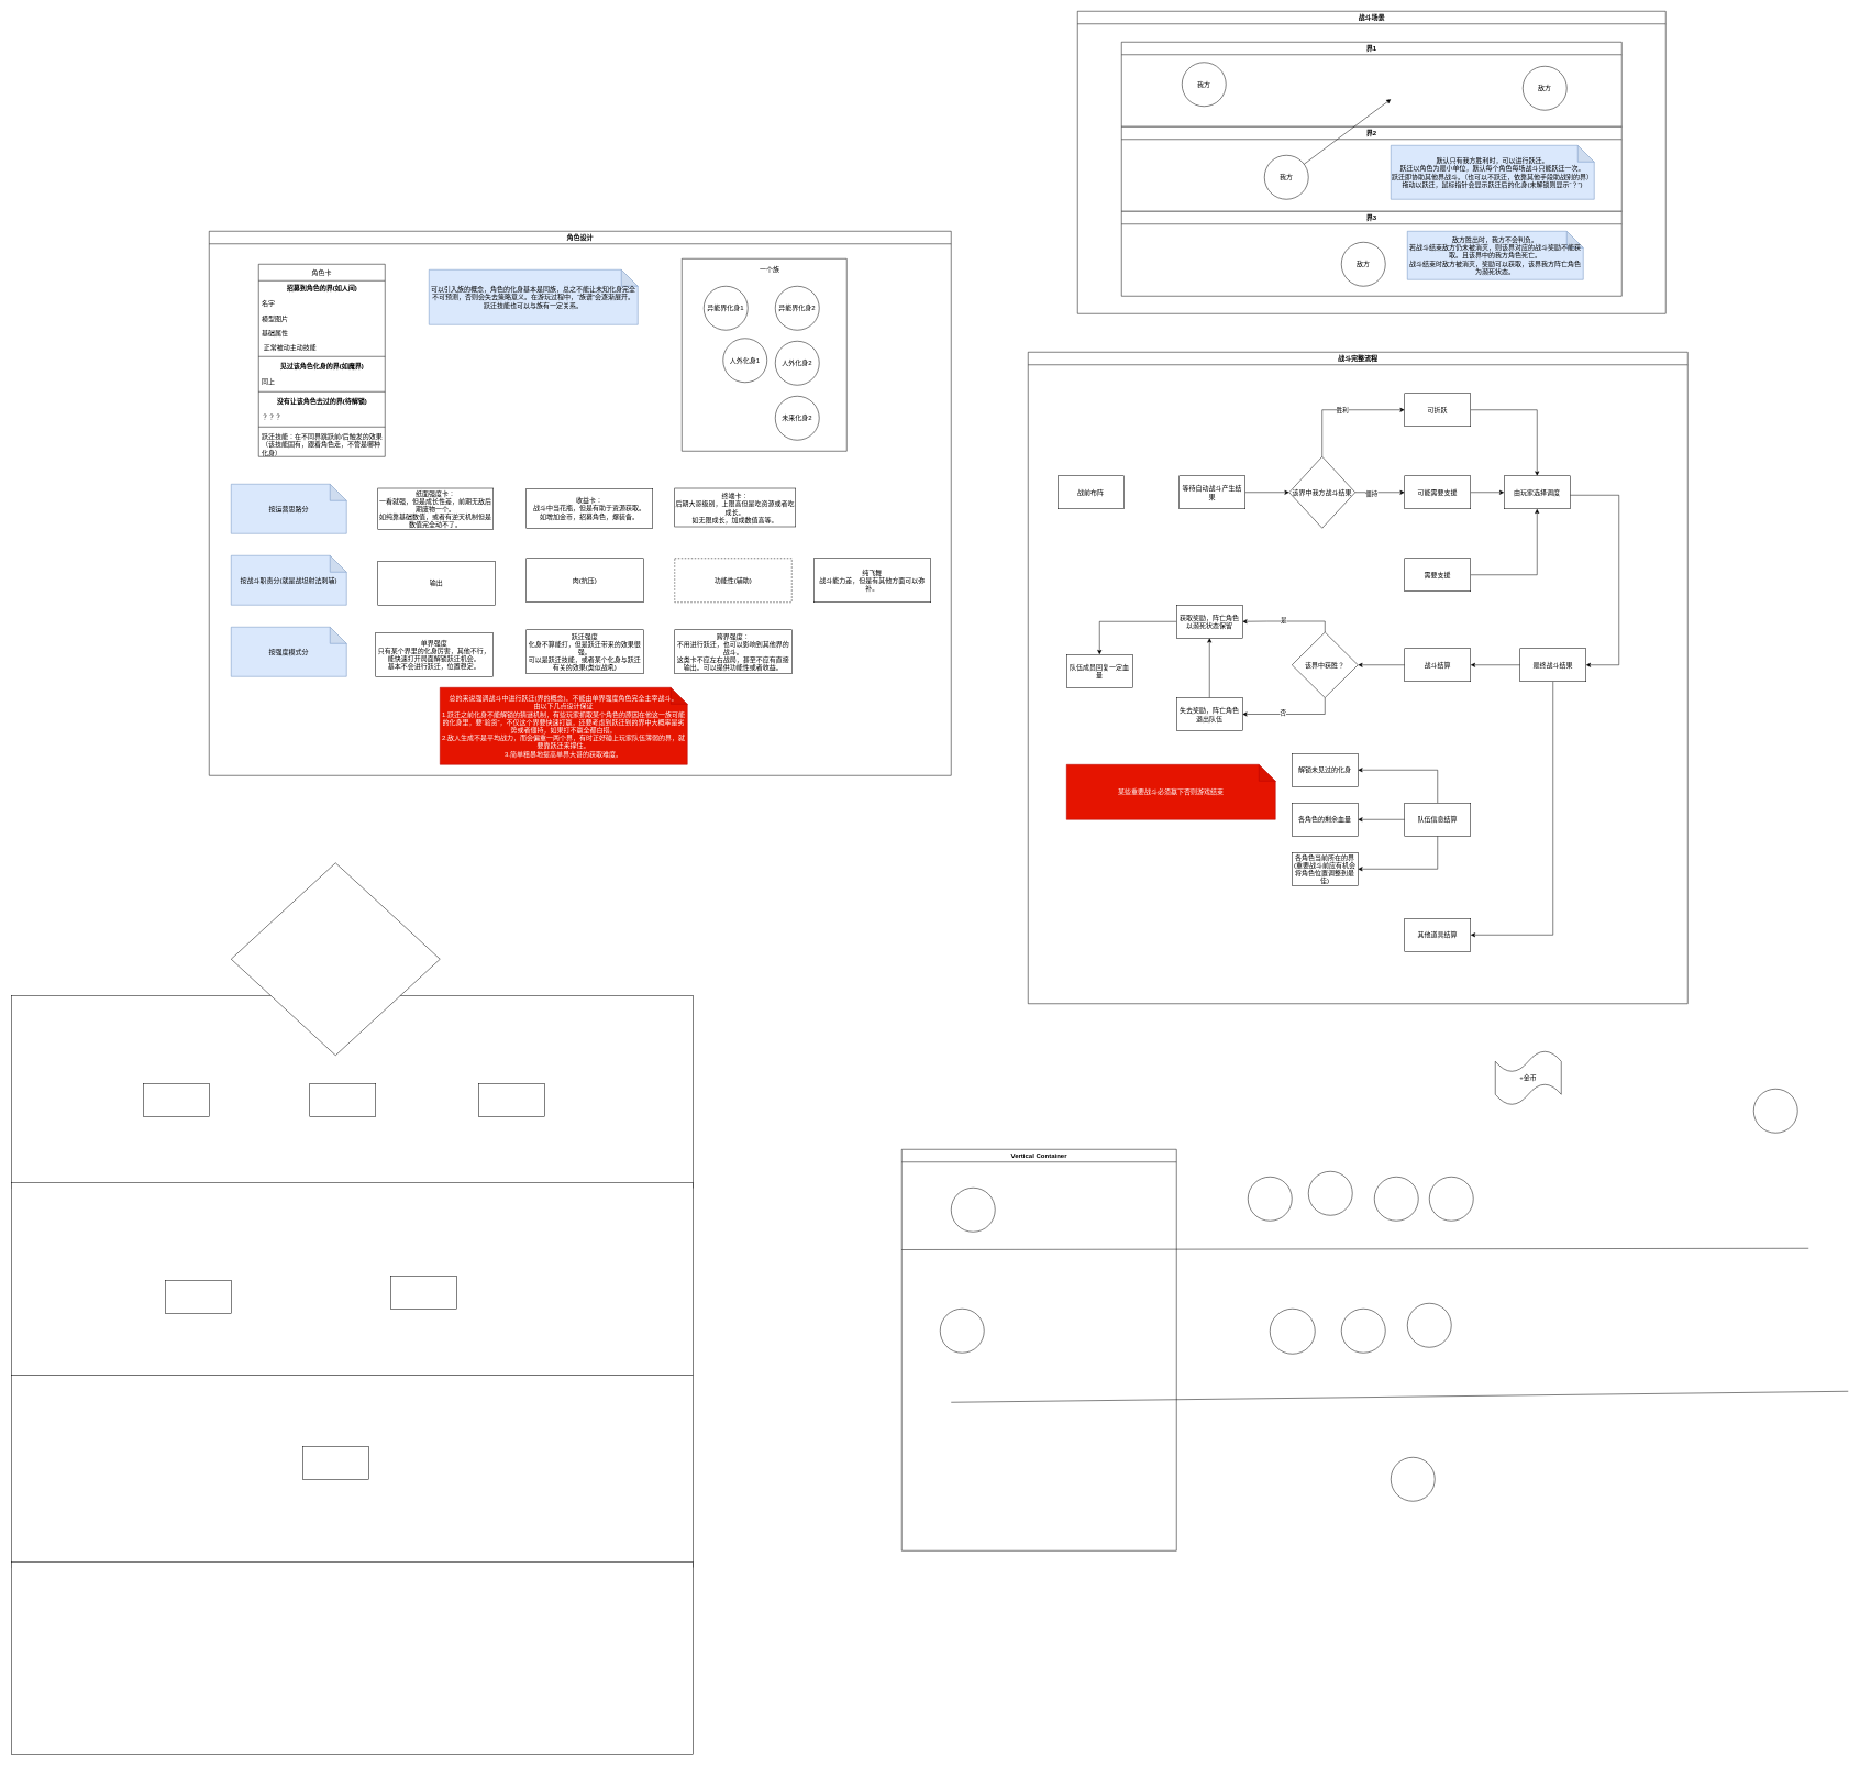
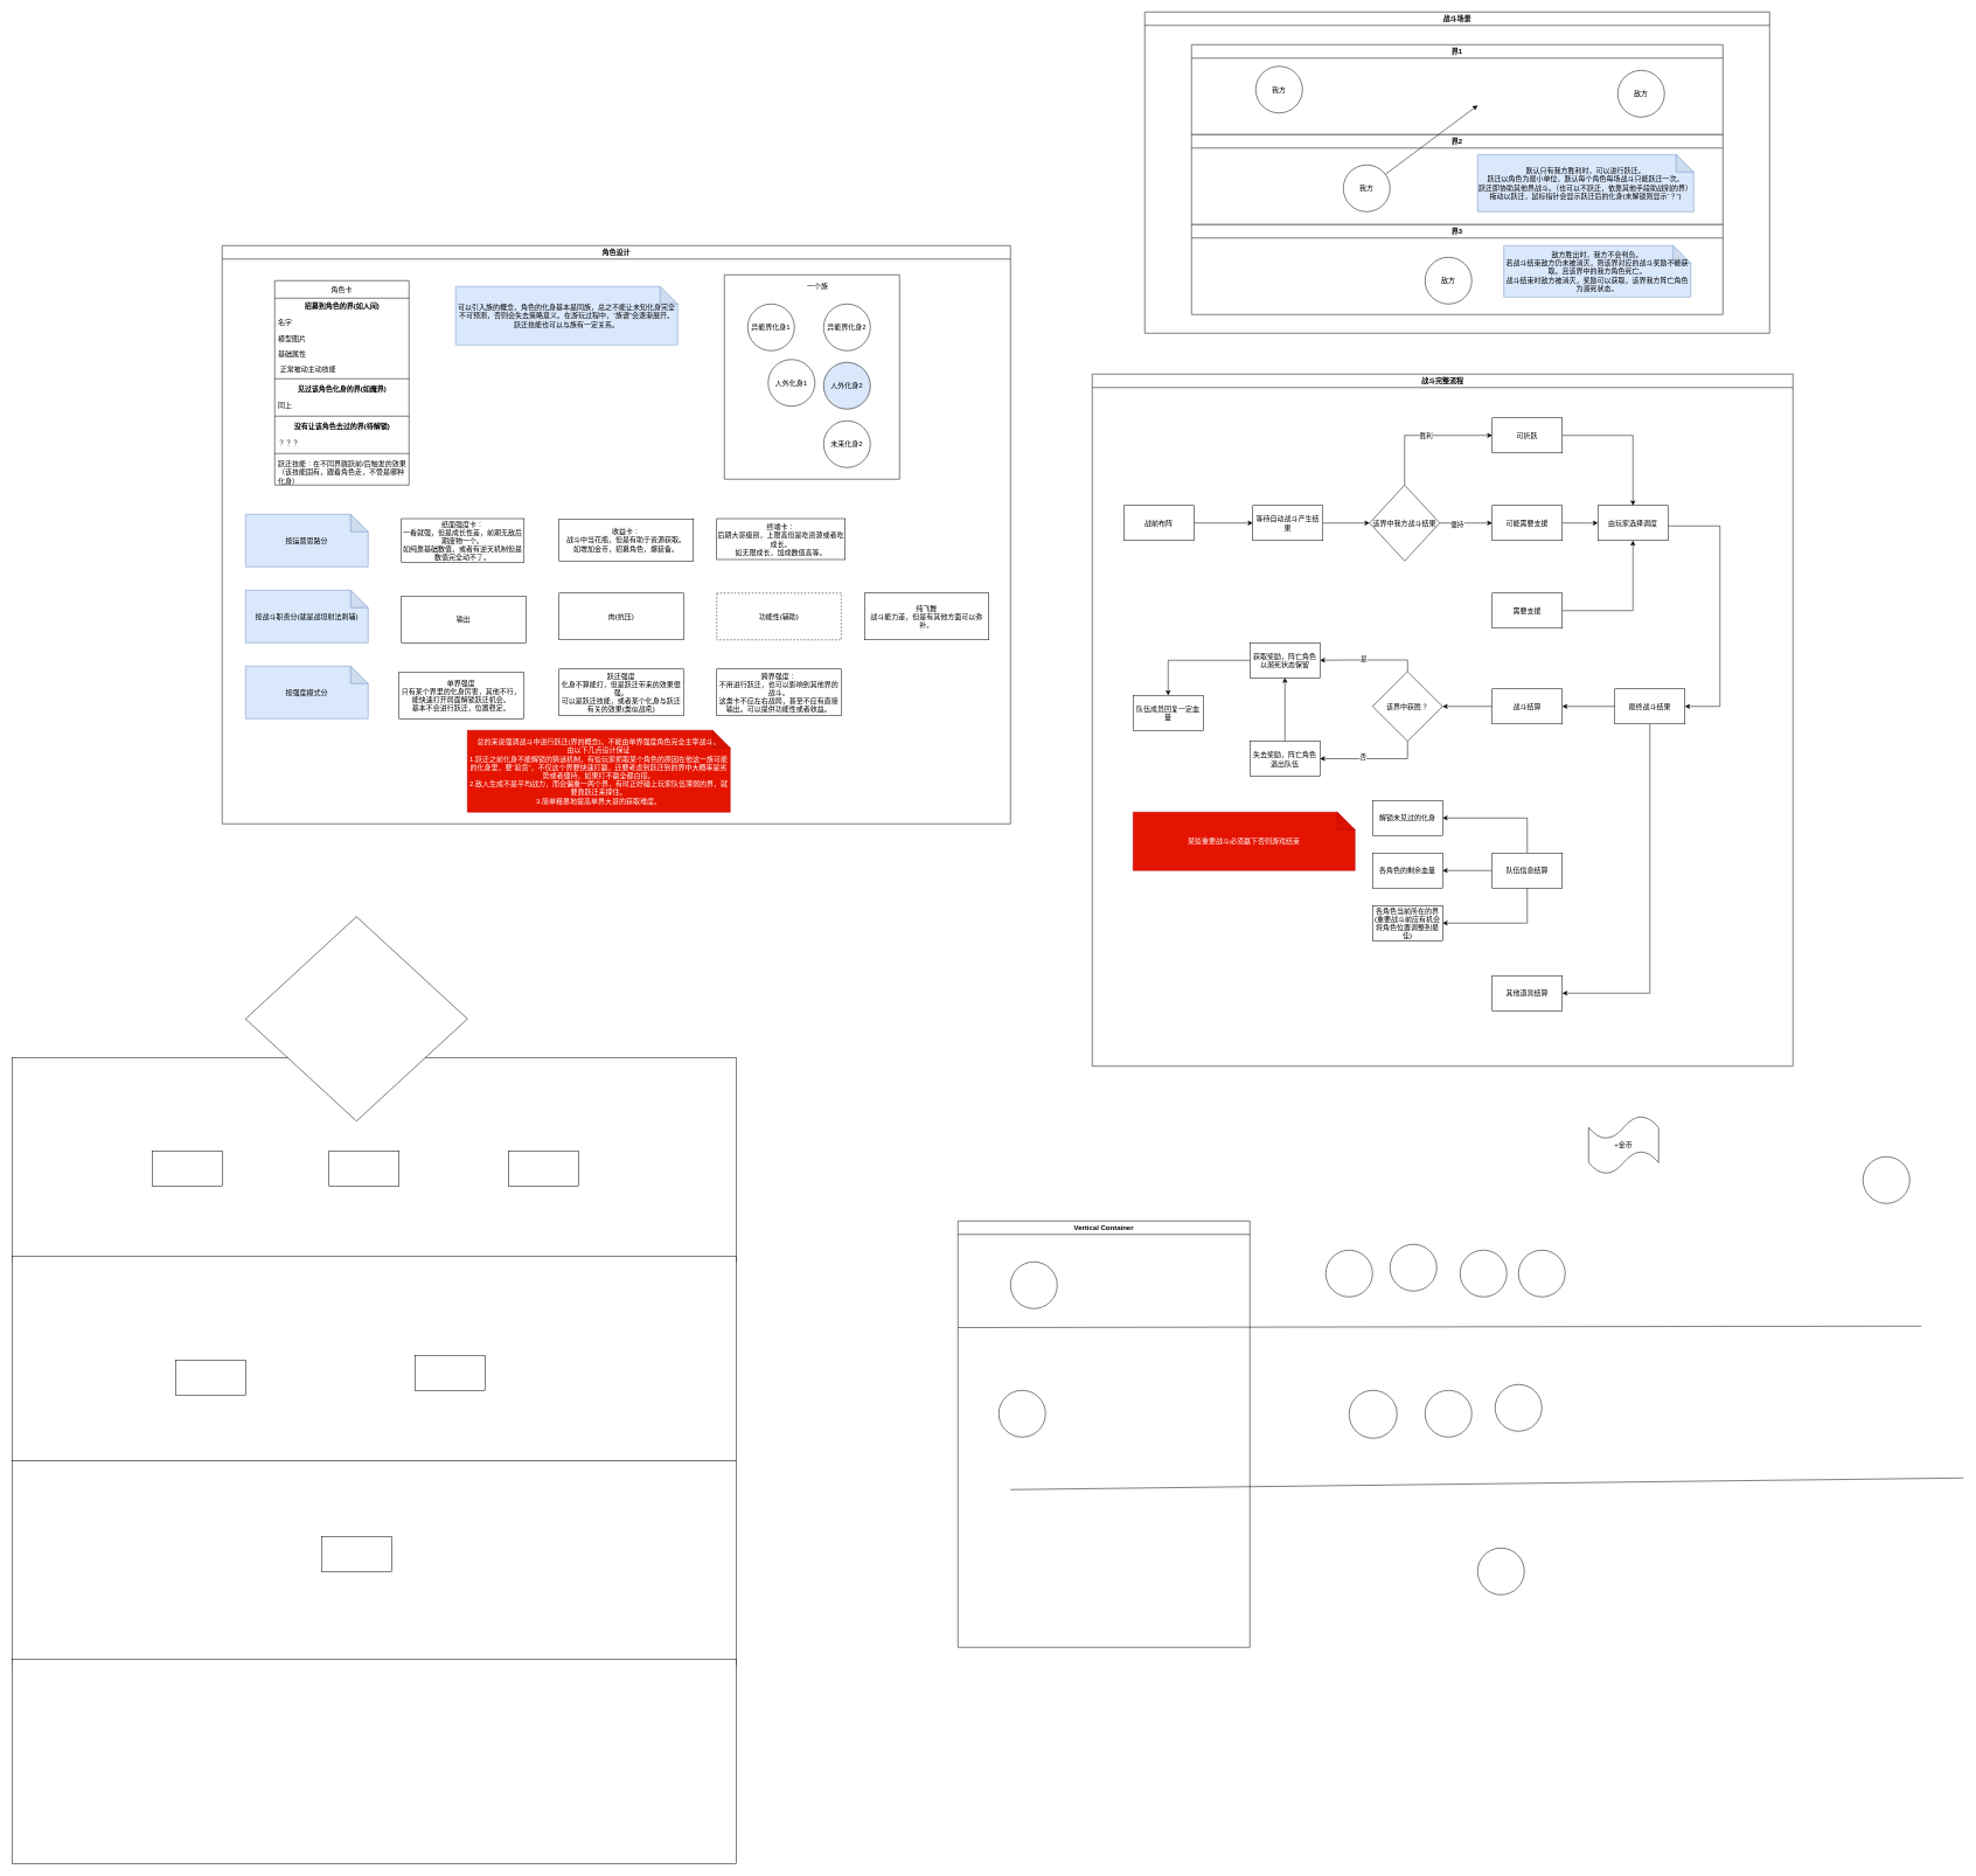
- <mxCell id="26" value="敌方胜出时，我方不会判负。&lt;br&gt;若战斗结束敌方仍未被消灭，则该界对应的战斗奖励不能获取。且该界中的我方角色死亡。&lt;br&gt;战斗结束时敌方被消灭，奖励可以获取，该界我方阵亡角色为濒死状态。" style="shape=note;whiteSpace=wrap;html=1;backgroundOutline=1;darkOpacity=0.05;fillColor=#dae8fc;strokeColor=#6c8ebf;" parent="24" vertex="1"><mxGeometry x="520" y="36" width="320" height="88" as="geometry" /></mxCell>
+ <mxCell id="26" value="敌方胜出时，我方不会判负。&lt;br&gt;若战斗结束敌方仍未被消灭，则该界对应的战斗奖励不能获取。且该界中的我方角色死亡。&lt;br&gt;战斗结束时敌方被消灭，奖励可以获取，该界我方阵亡角色为濒死状态。" style="shape=note;whiteSpace=wrap;html=1;backgroundOutline=1;darkOpacity=0.05;fillColor=#dae8fc;strokeColor=#6c8ebf;" parent="24" vertex="1"><mxGeometry x="535" y="36" width="320" height="88" as="geometry" /></mxCell>
- <mxCell id="89" value="人外化身2" style="ellipse;whiteSpace=wrap;html=1;aspect=fixed;" vertex="1" parent="69"><mxGeometry x="1030" y="200" width="80" height="80" as="geometry" /></mxCell>
+ <mxCell id="89" value="人外化身2" style="ellipse;whiteSpace=wrap;html=1;aspect=fixed;fillColor=#dae8fc;" vertex="1" parent="69"><mxGeometry x="1030" y="200" width="80" height="80" as="geometry" /></mxCell>
+ <mxCell id="28" style="edgeStyle=orthogonalEdgeStyle;rounded=0;orthogonalLoop=1;jettySize=auto;html=1;" parent="27" source="29" target="31" edge="1"><mxGeometry relative="1" as="geometry" /></mxCell>
